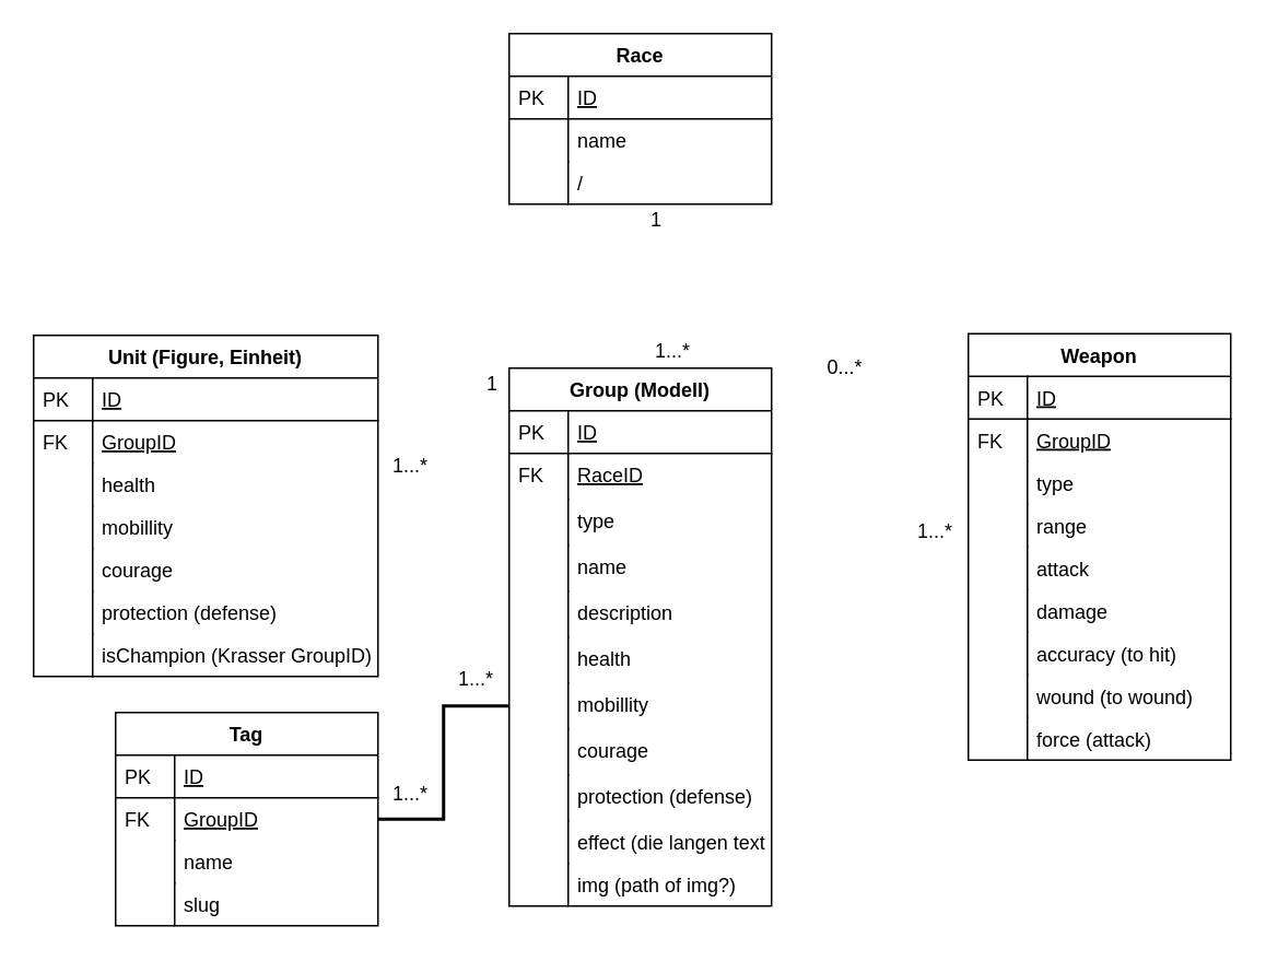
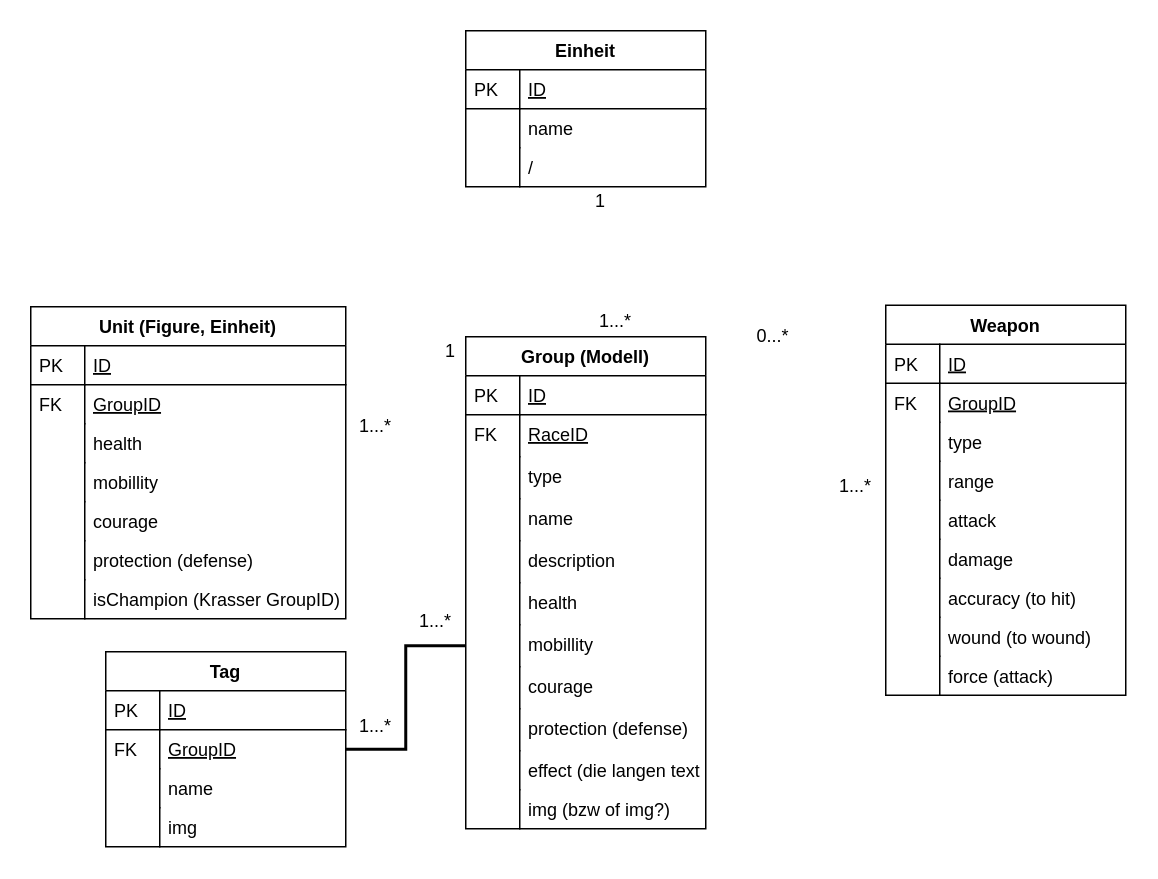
- <mxCell id="60" value="Race" style="swimlane;fontStyle=1;childLayout=stackLayout;horizontal=1;startSize=26;horizontalStack=0;resizeParent=1;resizeLast=0;collapsible=1;marginBottom=0;rounded=0;shadow=0;strokeWidth=1;" vertex="1" parent="1"><mxGeometry x="310" y="20" width="160" height="104" as="geometry"><mxRectangle x="260" y="80" width="160" height="26" as="alternateBounds" /></mxGeometry></mxCell>
+ <mxCell id="60" value="Einheit" style="swimlane;fontStyle=1;childLayout=stackLayout;horizontal=1;startSize=26;horizontalStack=0;resizeParent=1;resizeLast=0;collapsible=1;marginBottom=0;rounded=0;shadow=0;strokeWidth=1;" vertex="1" parent="1"><mxGeometry x="310" y="20" width="160" height="104" as="geometry"><mxRectangle x="260" y="80" width="160" height="26" as="alternateBounds" /></mxGeometry></mxCell>
- <mxCell id="23" value="img (path of img?)" style="shape=partialRectangle;top=0;left=0;right=0;bottom=0;align=left;verticalAlign=top;fillColor=none;spacingLeft=40;spacingRight=4;overflow=hidden;rotatable=0;points=[[0,0.5],[1,0.5]];portConstraint=eastwest;dropTarget=0;rounded=0;shadow=0;strokeWidth=1;" vertex="1" parent="2"><mxGeometry y="302" width="160" height="26" as="geometry" /></mxCell>
+ <mxCell id="23" value="img (bzw of img?)" style="shape=partialRectangle;top=0;left=0;right=0;bottom=0;align=left;verticalAlign=top;fillColor=none;spacingLeft=40;spacingRight=4;overflow=hidden;rotatable=0;points=[[0,0.5],[1,0.5]];portConstraint=eastwest;dropTarget=0;rounded=0;shadow=0;strokeWidth=1;" vertex="1" parent="2"><mxGeometry y="302" width="160" height="26" as="geometry" /></mxCell>
- <mxCell id="32" value="slug" style="shape=partialRectangle;top=0;left=0;right=0;bottom=0;align=left;verticalAlign=top;fillColor=none;spacingLeft=40;spacingRight=4;overflow=hidden;rotatable=0;points=[[0,0.5],[1,0.5]];portConstraint=eastwest;dropTarget=0;rounded=0;shadow=0;strokeWidth=1;" vertex="1" parent="25"><mxGeometry y="104" width="160" height="26" as="geometry" /></mxCell>
+ <mxCell id="32" value="img" style="shape=partialRectangle;top=0;left=0;right=0;bottom=0;align=left;verticalAlign=top;fillColor=none;spacingLeft=40;spacingRight=4;overflow=hidden;rotatable=0;points=[[0,0.5],[1,0.5]];portConstraint=eastwest;dropTarget=0;rounded=0;shadow=0;strokeWidth=1;" vertex="1" parent="25"><mxGeometry y="104" width="160" height="26" as="geometry" /></mxCell>
